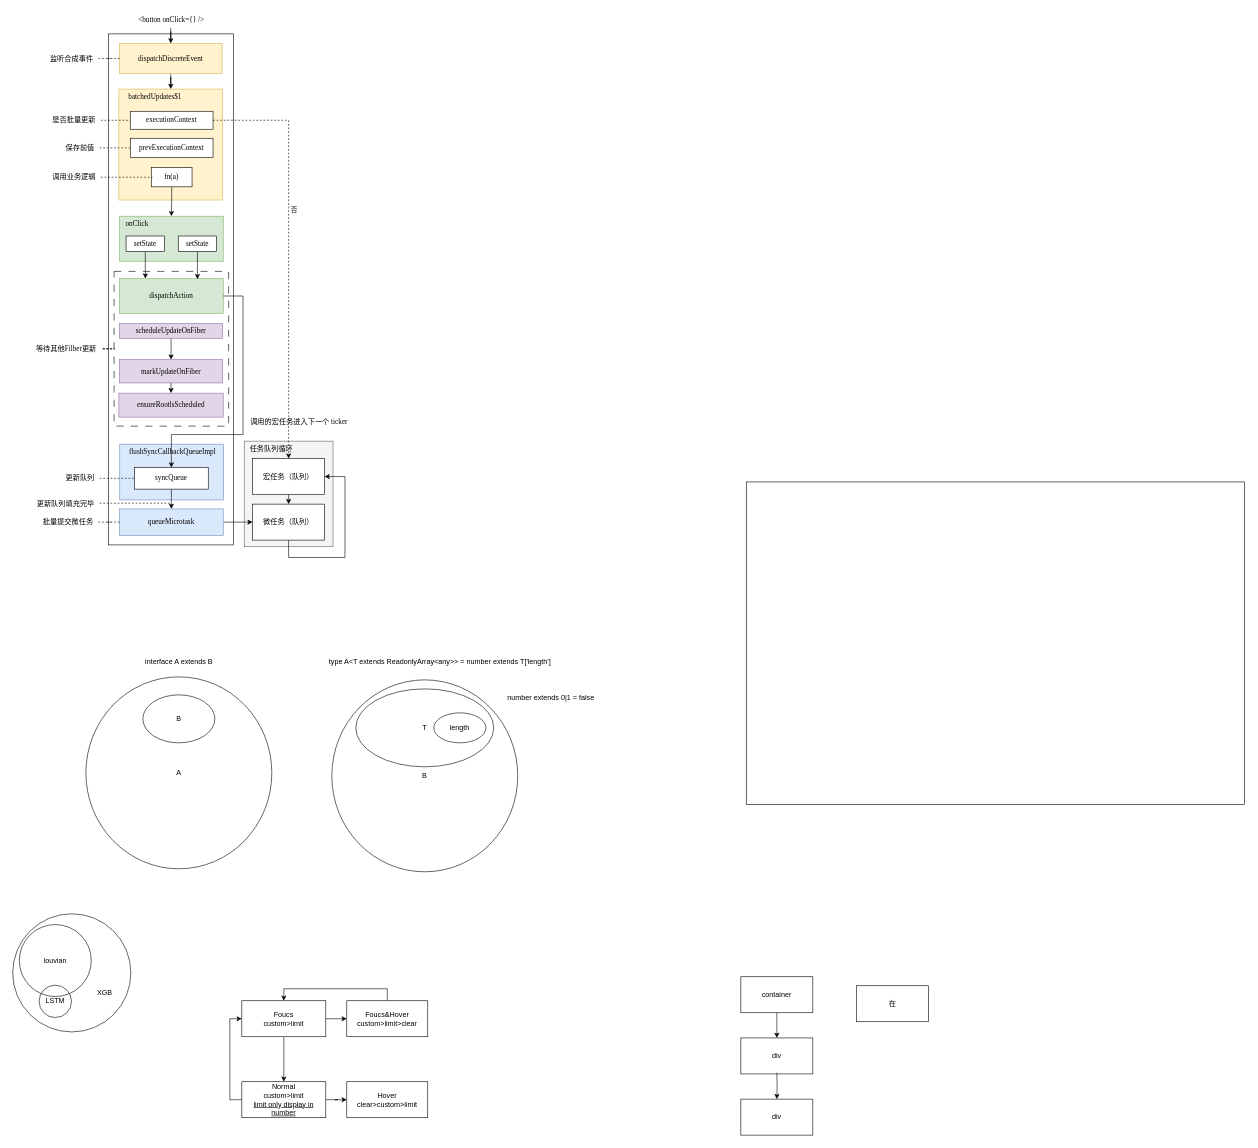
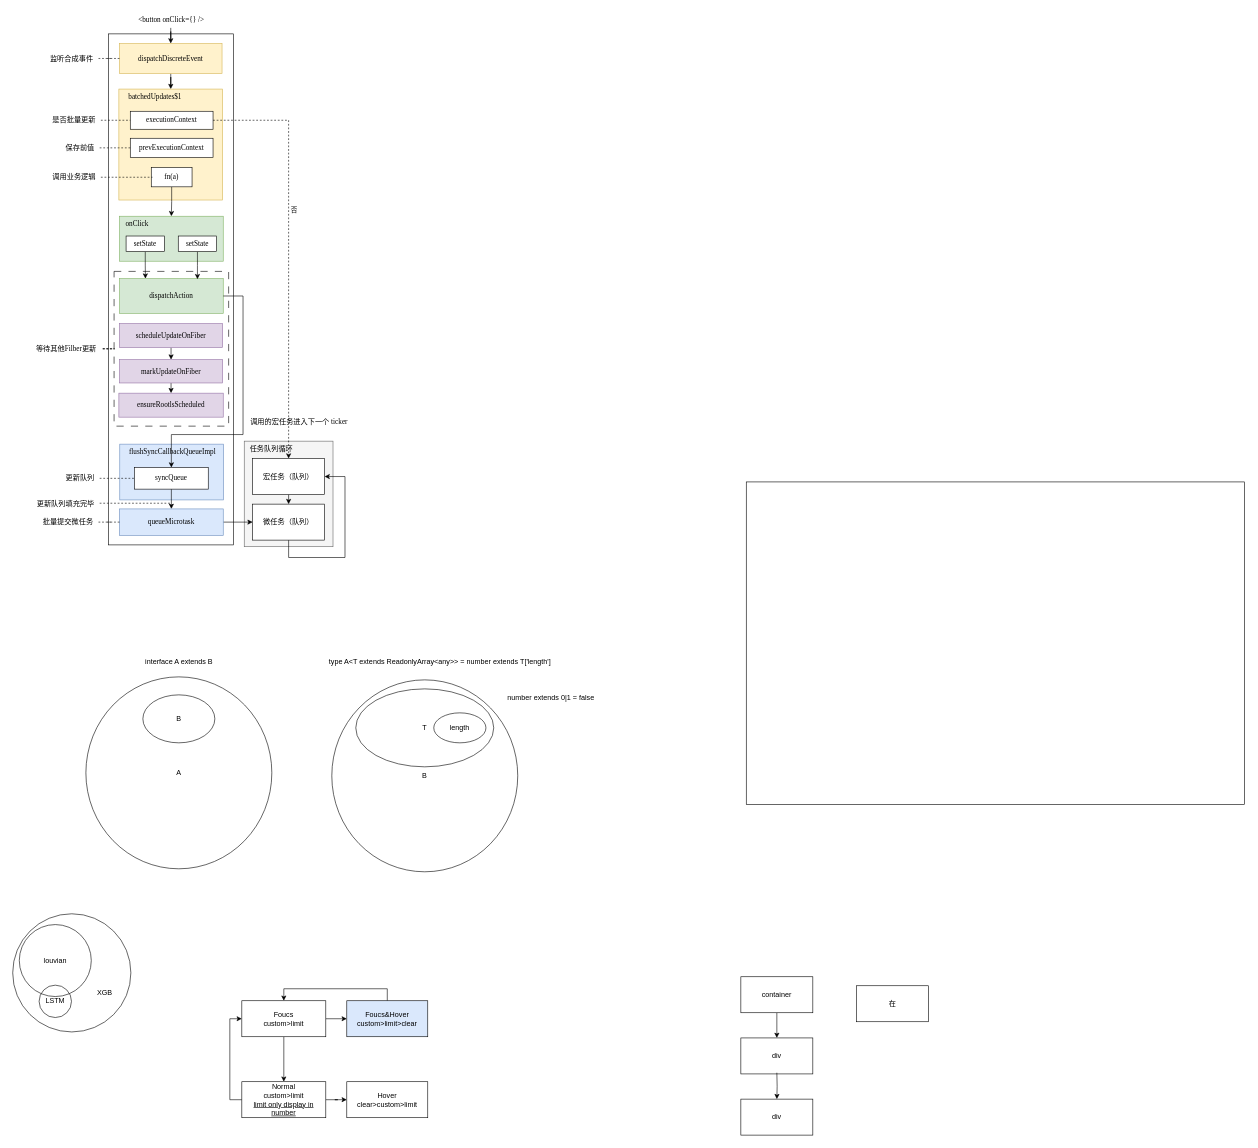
- <mxCell id="80" value="scheduleUpdateOnFiber" style="whiteSpace=wrap;html=1;fontFamily=Comic Sans MS;fillColor=#e1d5e7;strokeColor=#9673a6;" vertex="1" parent="1"><mxGeometry x="198" y="539" width="172" height="25" as="geometry" /></mxCell>
+ <mxCell id="80" value="scheduleUpdateOnFiber" style="whiteSpace=wrap;html=1;fontFamily=Comic Sans MS;fillColor=#e1d5e7;strokeColor=#9673a6;" vertex="1" parent="1"><mxGeometry x="198" y="539" width="172" height="40" as="geometry" /></mxCell>
- <mxCell id="21" value="Foucs&amp;amp;Hover&lt;br&gt;custom&amp;gt;limit&amp;gt;clear" style="rounded=0;whiteSpace=wrap;html=1;" parent="1" vertex="1"><mxGeometry x="577" y="1668" width="135" height="60" as="geometry" /></mxCell>
+ <mxCell id="21" value="Foucs&amp;amp;Hover&lt;br&gt;custom&amp;gt;limit&amp;gt;clear" style="rounded=0;whiteSpace=wrap;html=1;fillColor=#dae8fc;" parent="1" vertex="1"><mxGeometry x="577" y="1668" width="135" height="60" as="geometry" /></mxCell>
